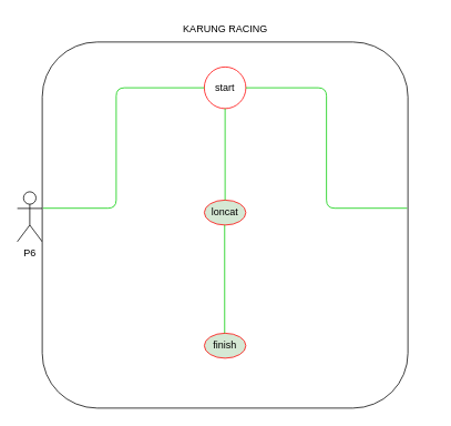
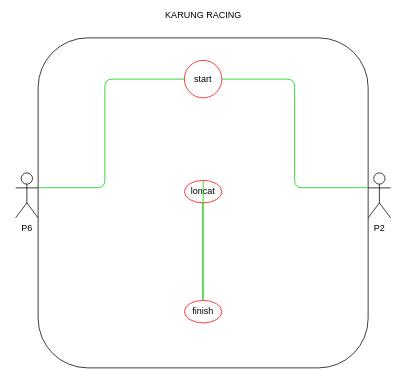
- <mxCell id="12" value="KARUNG RACING" style="text;html=1;align=center;verticalAlign=middle;resizable=0;points=[];autosize=1;strokeColor=none;fillColor=none;" vertex="1" parent="1"><mxGeometry x="210" y="20" width="120" height="30" as="geometry" /></mxCell>
+ <mxCell id="12" value="KARUNG RACING" style="text;html=1;align=center;verticalAlign=middle;resizable=0;points=[];autosize=1;strokeColor=none;fillColor=none;" vertex="1" parent="1"><mxGeometry x="210" y="5" width="120" height="30" as="geometry" /></mxCell>
- <mxCell id="10" value="" style="endArrow=none;html=1;rounded=1;elbow=vertical;entryX=0.5;entryY=1;entryDx=0;entryDy=0;exitX=0.5;exitY=0;exitDx=0;exitDy=0;strokeColor=#00CC00;" edge="1" parent="1" source="8" target="5"><mxGeometry width="50" height="50" relative="1" as="geometry"><mxPoint x="140" y="230" as="sourcePoint" /><mxPoint x="190" y="180" as="targetPoint" /></mxGeometry></mxCell>
+ <mxCell id="10" value="" style="endArrow=none;html=1;rounded=1;elbow=vertical;exitX=0.5;exitY=0;exitDx=0;exitDy=0;strokeColor=#00CC00;" edge="1" parent="1" source="8" target="9"><mxGeometry width="50" height="50" relative="1" as="geometry"><mxPoint x="140" y="230" as="sourcePoint" /><mxPoint x="190" y="180" as="targetPoint" /></mxGeometry></mxCell>
- <mxCell id="8" value="loncat" style="ellipse;whiteSpace=wrap;html=1;strokeColor=#FF0000;rounded=1;fillColor=#d5e8d4;" vertex="1" parent="1"><mxGeometry x="245" y="240" width="50" height="30" as="geometry" /></mxCell>
+ <mxCell id="8" value="loncat" style="ellipse;whiteSpace=wrap;html=1;strokeColor=#FF0000;rounded=1;" vertex="1" parent="1"><mxGeometry x="245" y="240" width="50" height="30" as="geometry" /></mxCell>
+ <mxCell id="3" value="P2" style="shape=umlActor;verticalLabelPosition=bottom;verticalAlign=top;html=1;outlineConnect=0;rounded=1;" vertex="1" parent="1"><mxGeometry x="490" y="230" width="30" height="60" as="geometry" /></mxCell>
- <mxCell id="9" value="finish" style="ellipse;whiteSpace=wrap;html=1;strokeColor=#FF0000;rounded=1;fillColor=#d5e8d4;" vertex="1" parent="1"><mxGeometry x="245" y="400" width="50" height="30" as="geometry" /></mxCell>
+ <mxCell id="9" value="finish" style="ellipse;whiteSpace=wrap;html=1;strokeColor=#FF0000;rounded=1;" vertex="1" parent="1"><mxGeometry x="245" y="400" width="50" height="30" as="geometry" /></mxCell>
